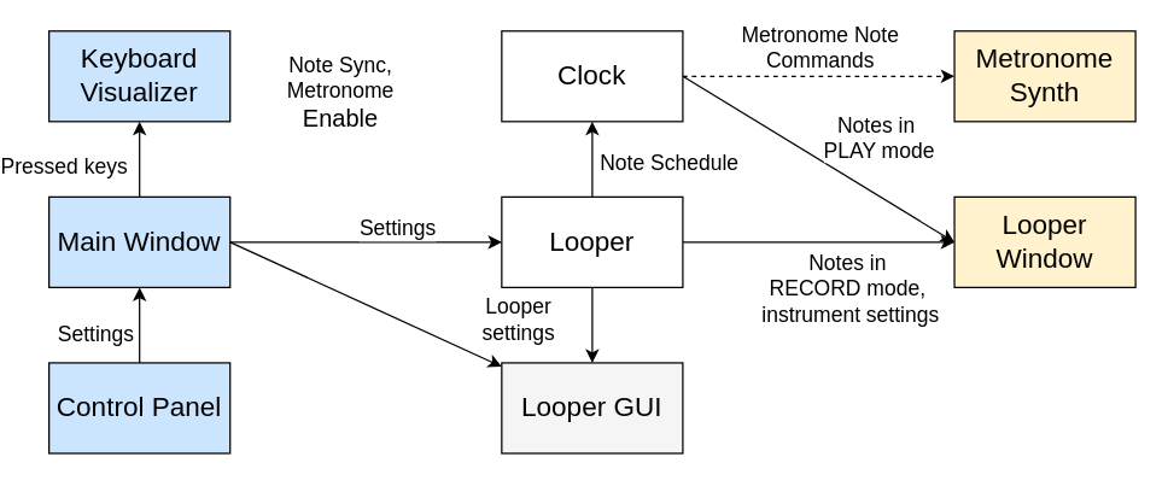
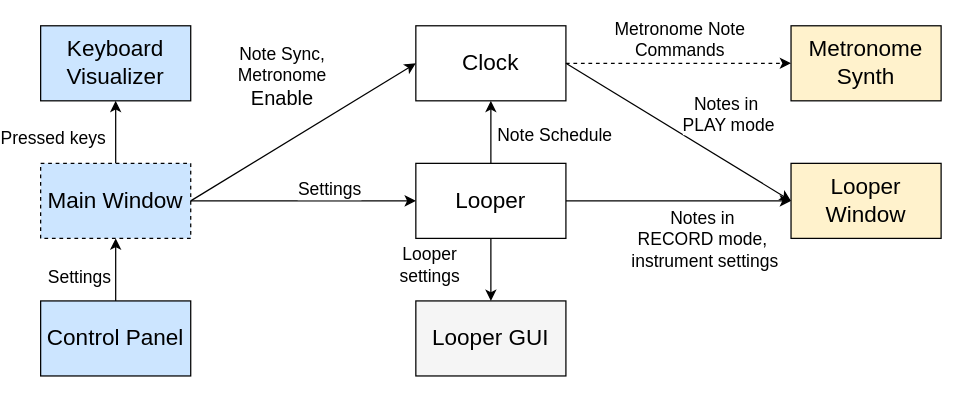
- <mxCell id="6" value="&lt;font style=&quot;font-size: 18px;&quot;&gt;Main Window&lt;/font&gt;" style="rounded=0;whiteSpace=wrap;html=1;fillColor=#CCE5FF;" vertex="1" parent="1"><mxGeometry x="20" y="130" width="120" height="60" as="geometry" /></mxCell>
+ <mxCell id="6" value="&lt;font style=&quot;font-size: 18px;&quot;&gt;Main Window&lt;/font&gt;" style="rounded=0;whiteSpace=wrap;html=1;fillColor=#CCE5FF;dashed=1;" vertex="1" parent="1"><mxGeometry x="20" y="130" width="120" height="60" as="geometry" /></mxCell>
- <mxCell id="23" value="" style="endArrow=classic;html=1;rounded=0;exitX=1;exitY=0.5;exitDx=0;exitDy=0;" edge="1" parent="1" source="6" target="18"><mxGeometry width="50" height="50" relative="1" as="geometry"><mxPoint x="540" y="360" as="sourcePoint" /><mxPoint x="590" y="310" as="targetPoint" /></mxGeometry></mxCell>
+ <mxCell id="23" value="" style="endArrow=classic;html=1;rounded=0;exitX=1;exitY=0.5;exitDx=0;exitDy=0;entryX=0;entryY=0.5;entryDx=0;entryDy=0;" edge="1" parent="1" source="6" target="12"><mxGeometry width="50" height="50" relative="1" as="geometry"><mxPoint x="540" y="360" as="sourcePoint" /><mxPoint x="590" y="310" as="targetPoint" /></mxGeometry></mxCell>
